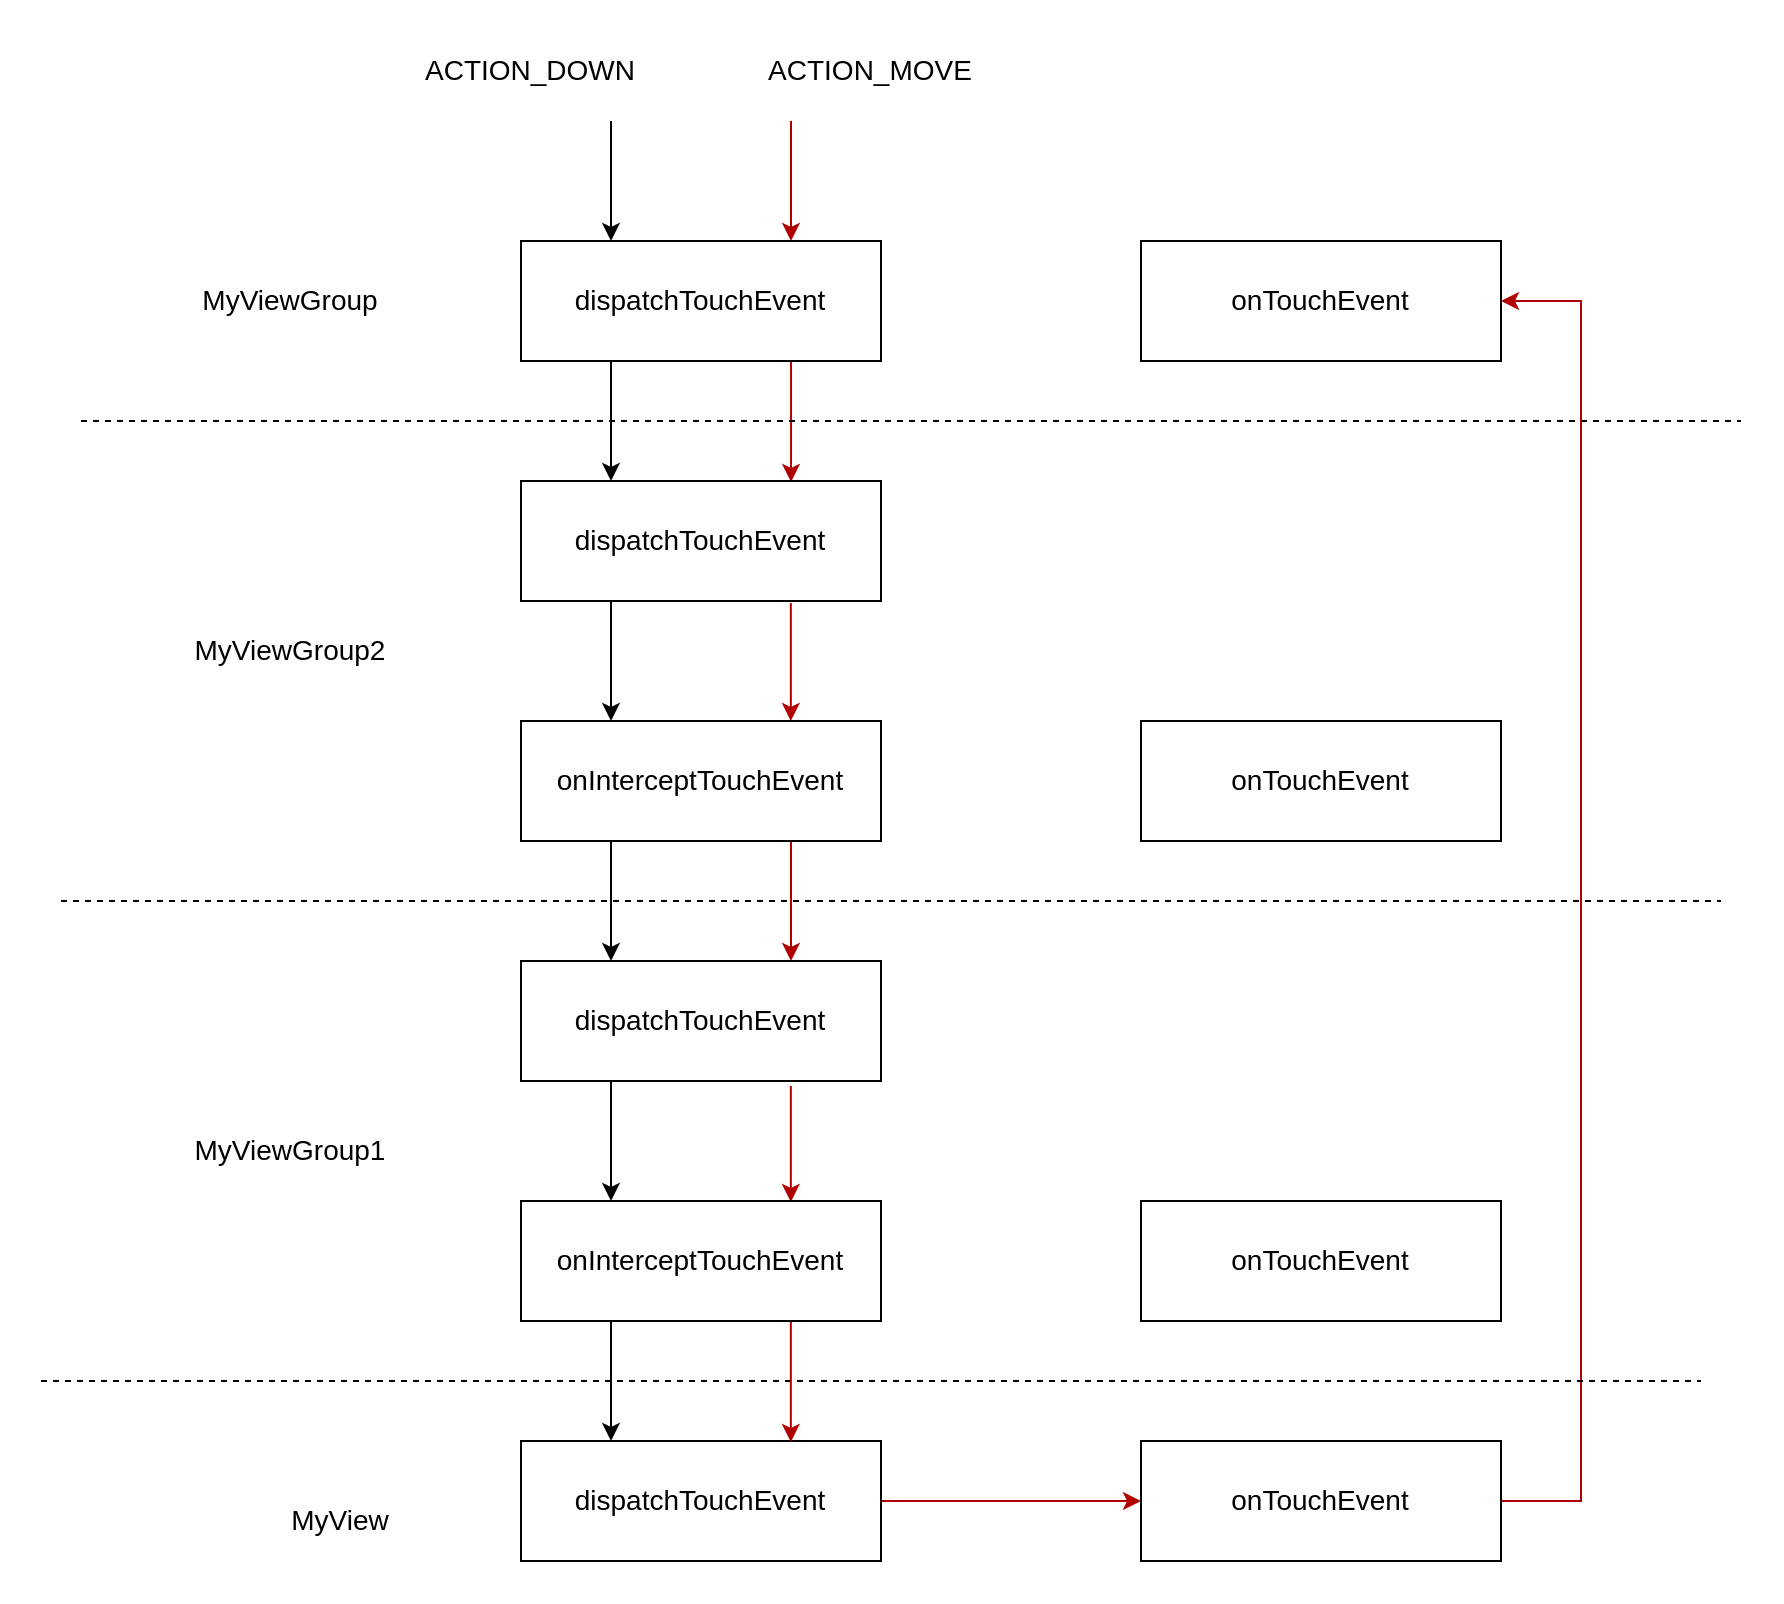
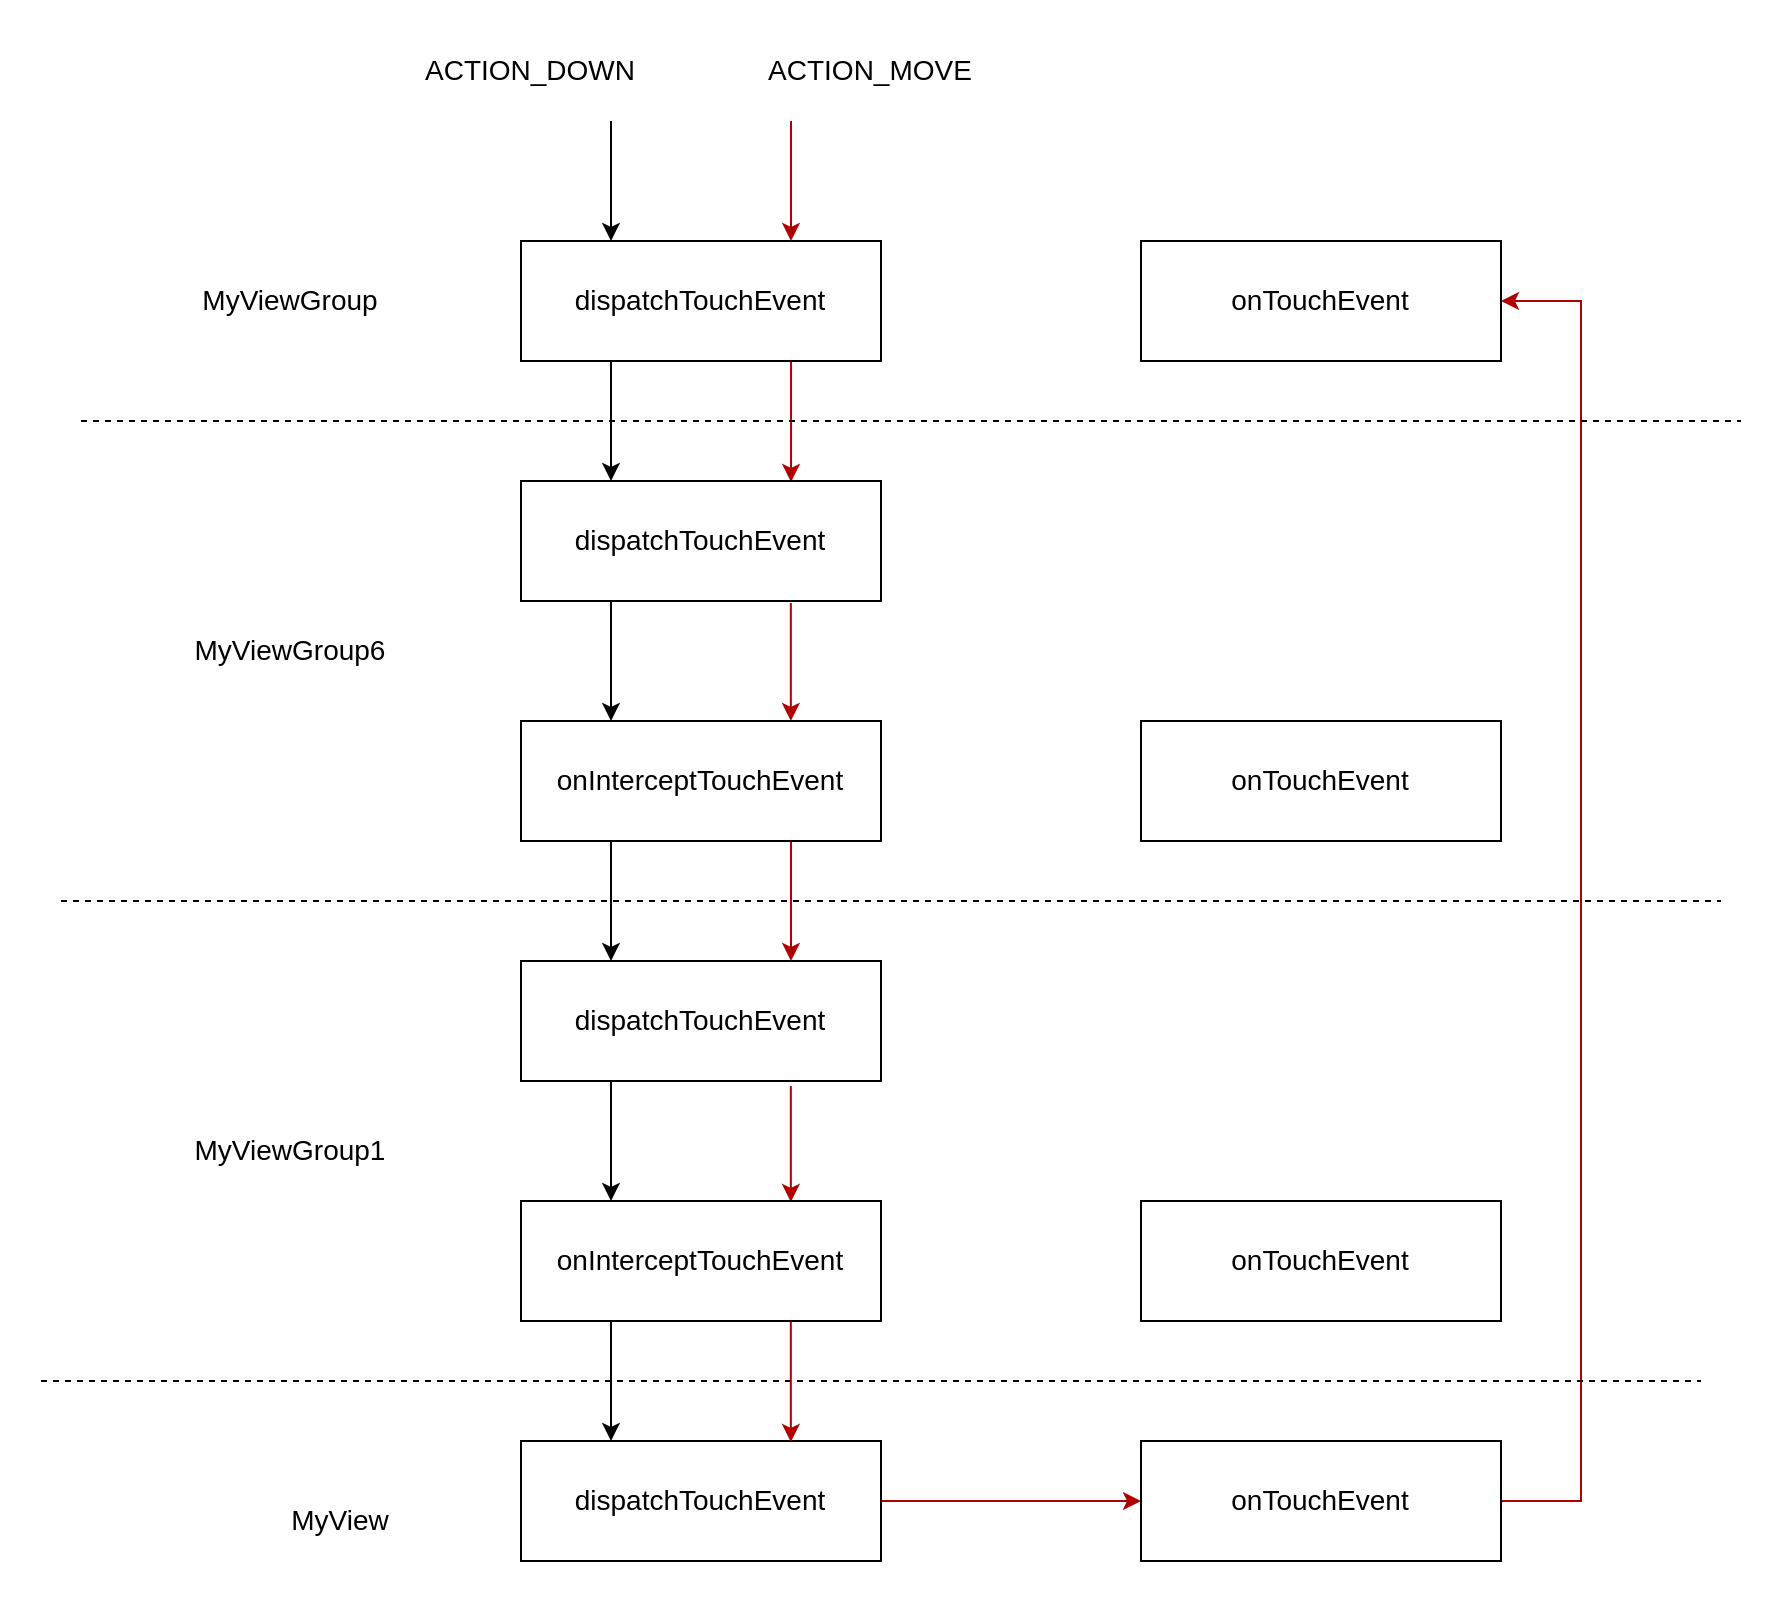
- <mxCell id="24" value="MyViewGroup2" style="text;html=1;strokeColor=none;fillColor=none;align=center;verticalAlign=middle;whiteSpace=wrap;rounded=0;fontSize=14;" parent="1" vertex="1"><mxGeometry x="70" y="310" width="150" height="30" as="geometry" /></mxCell>
+ <mxCell id="24" value="MyViewGroup6" style="text;html=1;strokeColor=none;fillColor=none;align=center;verticalAlign=middle;whiteSpace=wrap;rounded=0;fontSize=14;" parent="1" vertex="1"><mxGeometry x="70" y="310" width="150" height="30" as="geometry" /></mxCell>
